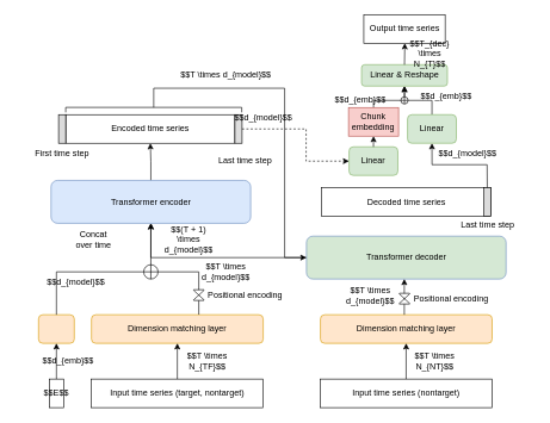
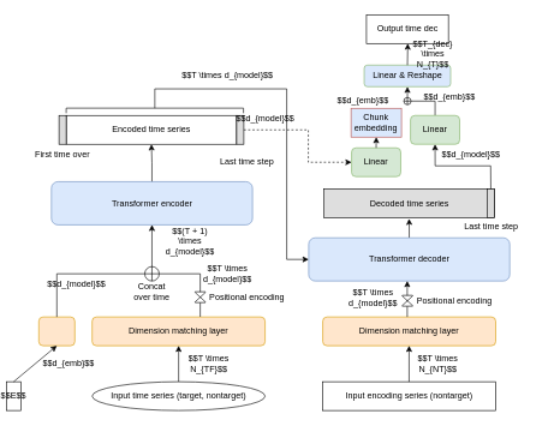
- <mxCell id="54" value="Output time series" style="rounded=0;whiteSpace=wrap;html=1;" parent="1" vertex="1"><mxGeometry x="507.63" y="20" width="113.75" height="40" as="geometry" /></mxCell>
+ <mxCell id="54" value="Output time dec" style="rounded=0;whiteSpace=wrap;html=1;" parent="1" vertex="1"><mxGeometry x="507.63" y="20" width="113.75" height="40" as="geometry" /></mxCell>
- <mxCell id="49" value="Linear &amp;amp; Reshape" style="rounded=1;whiteSpace=wrap;html=1;fillColor=#d5e8d4;strokeColor=#82b366;" parent="1" vertex="1"><mxGeometry x="504.5" y="90" width="120" height="30" as="geometry" /></mxCell>
+ <mxCell id="49" value="Linear &amp;amp; Reshape" style="rounded=1;whiteSpace=wrap;html=1;fillColor=#dae8fc;strokeColor=#82b366;" parent="1" vertex="1"><mxGeometry x="504.5" y="90" width="120" height="30" as="geometry" /></mxCell>
- <mxCell id="42" style="edgeStyle=orthogonalEdgeStyle;rounded=0;orthogonalLoop=1;jettySize=auto;html=1;entryX=0.5;entryY=1;entryDx=0;entryDy=0;exitX=0.5;exitY=0;exitDx=0;exitDy=0;" parent="1" source="57" target="49" edge="1"><mxGeometry relative="1" as="geometry"><mxPoint x="517" y="160" as="sourcePoint" /><Array as="points"><mxPoint x="521" y="140" /><mxPoint x="565" y="140" /></Array></mxGeometry></mxCell>
- <mxCell id="57" value="Chunk&lt;br&gt;embedding" style="rounded=0;whiteSpace=wrap;html=1;fillColor=#f8cecc;strokeColor=#b85450;" parent="1" vertex="1"><mxGeometry x="486.25" y="150" width="70" height="40" as="geometry" /></mxCell>
+ <mxCell id="57" value="Chunk&lt;br&gt;embedding" style="rounded=0;whiteSpace=wrap;html=1;fillColor=#dae8fc;strokeColor=#b85450;" parent="1" vertex="1"><mxGeometry x="486.25" y="150" width="70" height="40" as="geometry" /></mxCell>
- <mxCell id="39" value="First time step" style="text;html=1;strokeColor=none;fillColor=none;align=center;verticalAlign=middle;whiteSpace=wrap;rounded=0;" parent="1" vertex="1"><mxGeometry x="20.25" y="200" width="131.5" height="30" as="geometry" /></mxCell>
+ <mxCell id="39" value="First time over" style="text;html=1;strokeColor=none;fillColor=none;align=center;verticalAlign=middle;whiteSpace=wrap;rounded=0;" parent="1" vertex="1"><mxGeometry x="20.25" y="200" width="131.5" height="30" as="geometry" /></mxCell>
- <mxCell id="33" value="Decoded time series" style="rounded=0;whiteSpace=wrap;html=1;" parent="1" vertex="1"><mxGeometry x="448.75" y="262" width="236.5" height="40" as="geometry" /></mxCell>
+ <mxCell id="33" value="Decoded time series" style="rounded=0;whiteSpace=wrap;html=1;fillColor=#dedede;" parent="1" vertex="1"><mxGeometry x="448.75" y="262" width="236.5" height="40" as="geometry" /></mxCell>
- <mxCell id="15" value="Concat&lt;br&gt;over time" style="text;html=1;strokeColor=none;fillColor=none;align=center;verticalAlign=middle;whiteSpace=wrap;rounded=0;" parent="1" vertex="1"><mxGeometry x="95" y="320" width="70" height="30" as="geometry" /></mxCell>
+ <mxCell id="15" value="Concat&lt;br&gt;over time" style="text;html=1;strokeColor=none;fillColor=none;align=center;verticalAlign=middle;whiteSpace=wrap;rounded=0;" parent="1" vertex="1"><mxGeometry x="175" y="390" width="70" height="30" as="geometry" /></mxCell>
- <mxCell id="26" value="" style="edgeStyle=orthogonalEdgeStyle;rounded=0;orthogonalLoop=1;jettySize=auto;html=1;" parent="1" source="27" target="18" edge="1"><mxGeometry relative="1" as="geometry" /></mxCell>
+ <mxCell id="26" value="" style="edgeStyle=orthogonalEdgeStyle;rounded=0;orthogonalLoop=1;jettySize=auto;html=1;entryX=0.499;entryY=1.038;entryDx=0;entryDy=0;entryPerimeter=0;" parent="1" source="27" target="33" edge="1"><mxGeometry relative="1" as="geometry" /></mxCell>
- <mxCell id="27" value="Transformer decoder" style="rounded=1;whiteSpace=wrap;html=1;fillColor=#d5e8d4;strokeColor=#6c8ebf;" parent="1" vertex="1"><mxGeometry x="427.5" y="330" width="279" height="60" as="geometry" /></mxCell>
+ <mxCell id="27" value="Transformer decoder" style="rounded=1;whiteSpace=wrap;html=1;fillColor=#dae8fc;strokeColor=#6c8ebf;" parent="1" vertex="1"><mxGeometry x="427.5" y="330" width="279" height="60" as="geometry" /></mxCell>
- <mxCell id="4" value="$$E$$" style="rounded=0;whiteSpace=wrap;html=1;" parent="1" vertex="1"><mxGeometry x="68" y="530" width="20" height="40" as="geometry" /></mxCell>
+ <mxCell id="4" value="$$E$$" style="rounded=0;whiteSpace=wrap;html=1;" parent="1" vertex="1"><mxGeometry x="8" y="530" width="20" height="40" as="geometry" /></mxCell>
- <mxCell id="2" value="Input time series (target, nontarget)" style="rounded=0;whiteSpace=wrap;html=1;" parent="1" vertex="1"><mxGeometry x="127" y="530" width="240" height="40" as="geometry" /></mxCell>
+ <mxCell id="2" value="Input time series (target, nontarget)" style="ellipse;whiteSpace=wrap;html=1;" parent="1" vertex="1"><mxGeometry x="127" y="530" width="240" height="40" as="geometry" /></mxCell>
- <mxCell id="3" value="Input time series (nontarget)" style="rounded=0;whiteSpace=wrap;html=1;" parent="1" vertex="1"><mxGeometry x="447" y="530" width="240" height="40" as="geometry" /></mxCell>
+ <mxCell id="3" value="Input encoding series (nontarget)" style="rounded=0;whiteSpace=wrap;html=1;" parent="1" vertex="1"><mxGeometry x="447" y="530" width="240" height="40" as="geometry" /></mxCell>
